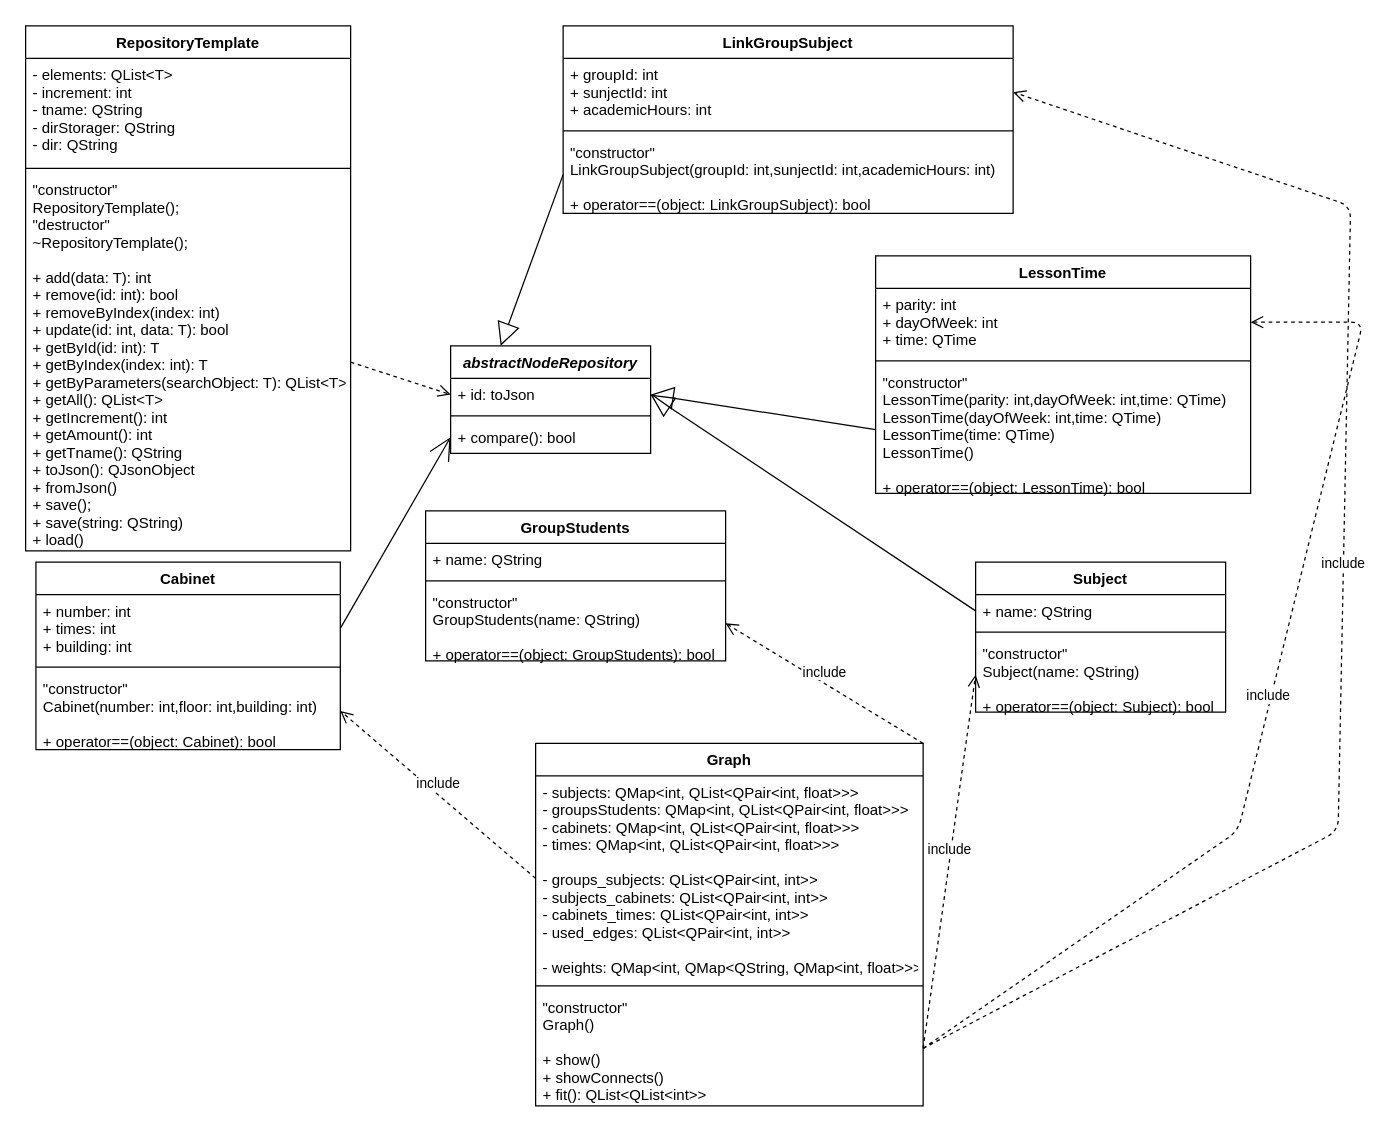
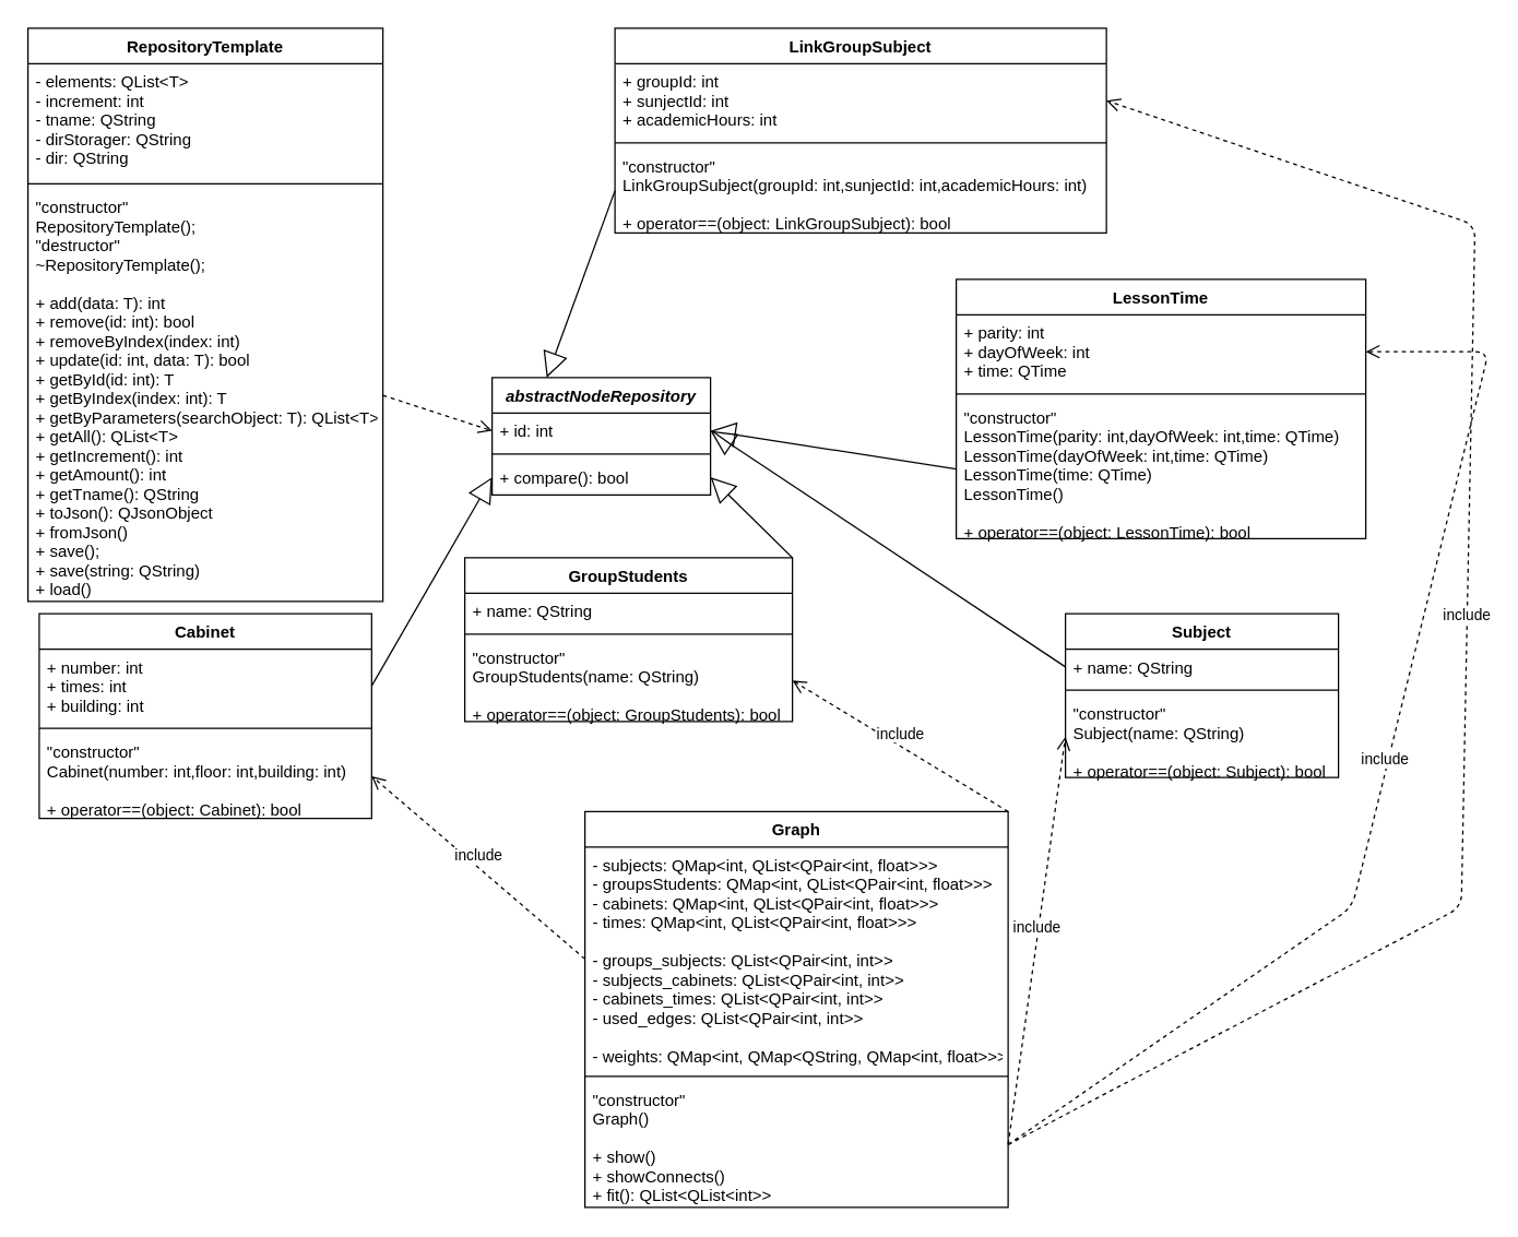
- <mxCell id="25" value="+ id: toJson" style="text;strokeColor=none;fillColor=none;align=left;verticalAlign=top;spacingLeft=4;spacingRight=4;overflow=hidden;rotatable=0;points=[[0,0.5],[1,0.5]];portConstraint=eastwest;" vertex="1" parent="24"><mxGeometry y="26" width="160" height="26" as="geometry" /></mxCell>
+ <mxCell id="25" value="+ id: int" style="text;strokeColor=none;fillColor=none;align=left;verticalAlign=top;spacingLeft=4;spacingRight=4;overflow=hidden;rotatable=0;points=[[0,0.5],[1,0.5]];portConstraint=eastwest;" vertex="1" parent="24"><mxGeometry y="26" width="160" height="26" as="geometry" /></mxCell>
- <mxCell id="3" value="" style="endArrow=open;endSize=16;endFill=0;html=1;exitX=1;exitY=0.5;exitDx=0;exitDy=0;entryX=0;entryY=0.5;entryDx=0;entryDy=0;" edge="1" parent="1" target="27" source="42"><mxGeometry width="160" relative="1" as="geometry"><mxPoint x="389.75" y="134" as="sourcePoint" /><mxPoint x="330" y="364" as="targetPoint" /></mxGeometry></mxCell>
+ <mxCell id="3" value="" style="endArrow=block;endSize=16;endFill=0;html=1;exitX=1;exitY=0.5;exitDx=0;exitDy=0;entryX=0;entryY=0.5;entryDx=0;entryDy=0;" edge="1" parent="1" target="27" source="42"><mxGeometry width="160" relative="1" as="geometry"><mxPoint x="389.75" y="134" as="sourcePoint" /><mxPoint x="330" y="364" as="targetPoint" /></mxGeometry></mxCell>
+ <mxCell id="4" value="" style="endArrow=block;endSize=16;endFill=0;html=1;entryX=1;entryY=0.5;entryDx=0;entryDy=0;exitX=1;exitY=0;exitDx=0;exitDy=0;" edge="1" parent="1" target="27" source="28"><mxGeometry width="160" relative="1" as="geometry"><mxPoint x="398" y="464" as="sourcePoint" /><mxPoint x="-252" y="264" as="targetPoint" /></mxGeometry></mxCell>
